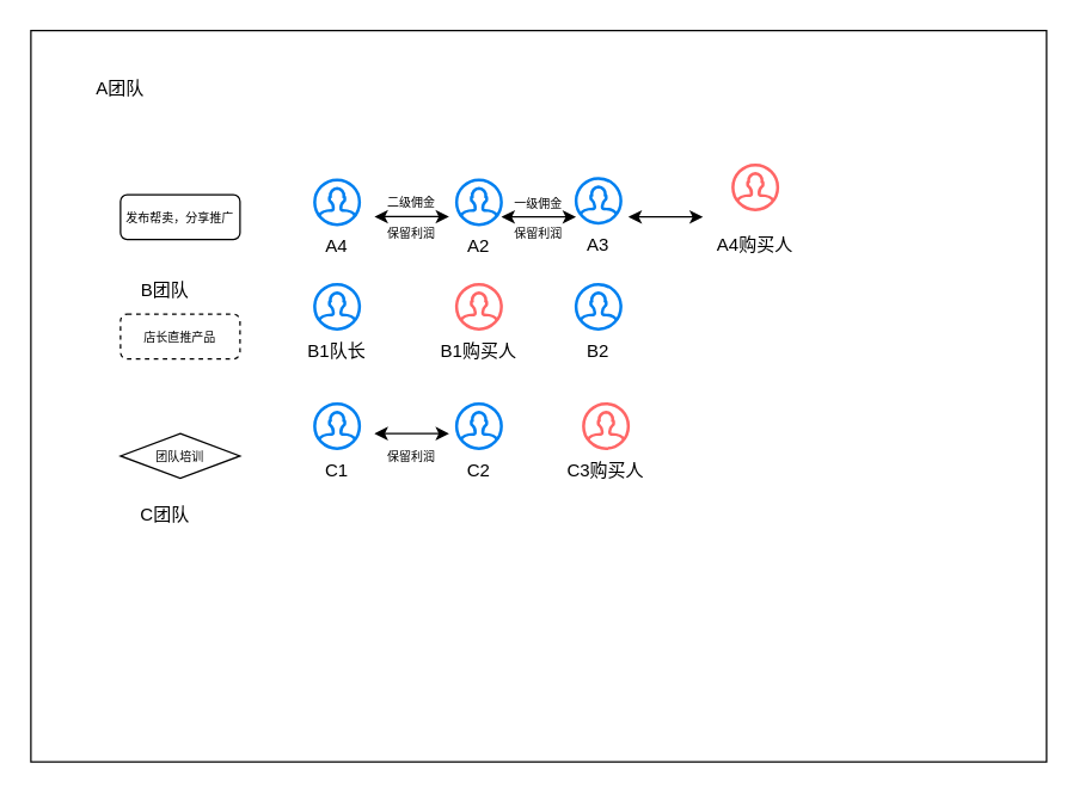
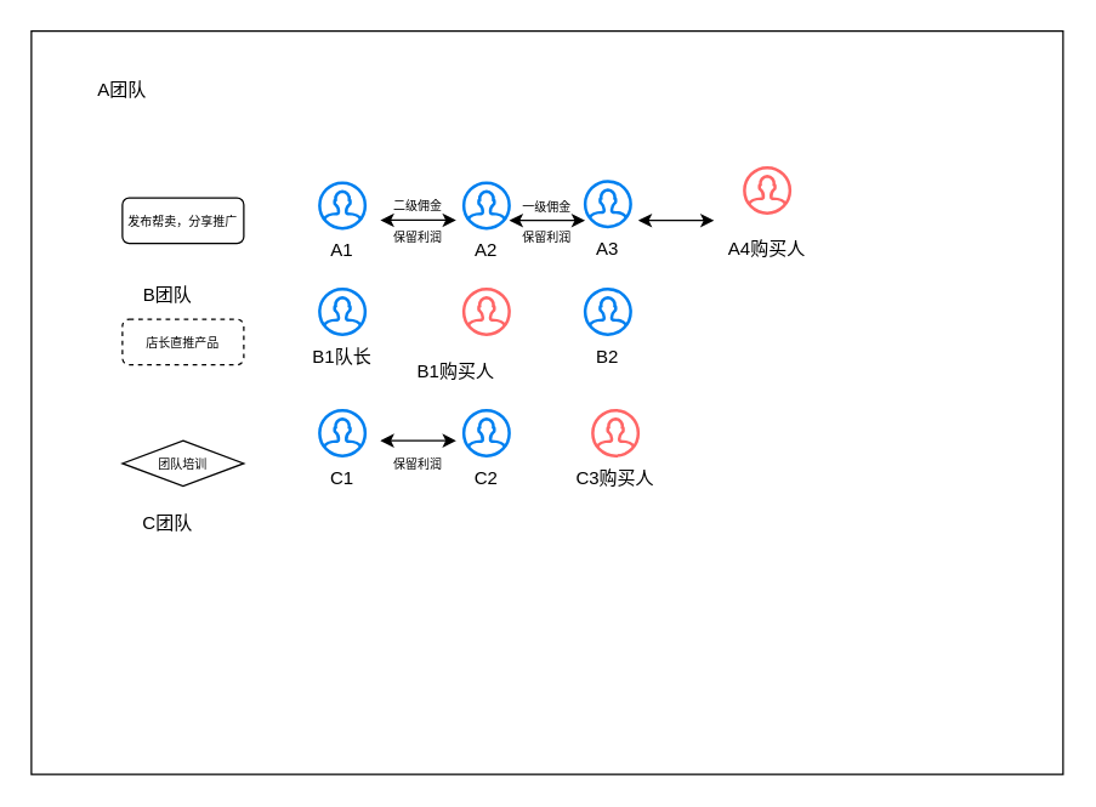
- <mxCell id="7" value="A4" style="text;html=1;strokeColor=none;fillColor=none;align=center;verticalAlign=middle;whiteSpace=wrap;rounded=0;" vertex="1" parent="1"><mxGeometry x="195" y="150" width="60" height="30" as="geometry" /></mxCell>
+ <mxCell id="7" value="A1" style="text;html=1;strokeColor=none;fillColor=none;align=center;verticalAlign=middle;whiteSpace=wrap;rounded=0;" vertex="1" parent="1"><mxGeometry x="195" y="150" width="60" height="30" as="geometry" /></mxCell>
- <mxCell id="28" value="B1购买人" style="text;html=1;strokeColor=none;fillColor=none;align=center;verticalAlign=middle;whiteSpace=wrap;rounded=0;" vertex="1" parent="1"><mxGeometry x="290" y="220" width="60" height="30" as="geometry" /></mxCell>
+ <mxCell id="28" value="B1购买人" style="text;html=1;strokeColor=none;fillColor=none;align=center;verticalAlign=middle;whiteSpace=wrap;rounded=0;" vertex="1" parent="1"><mxGeometry x="270" y="230" width="60" height="30" as="geometry" /></mxCell>
